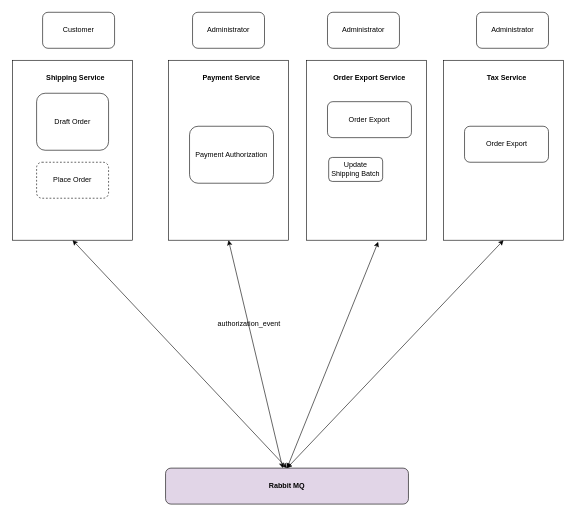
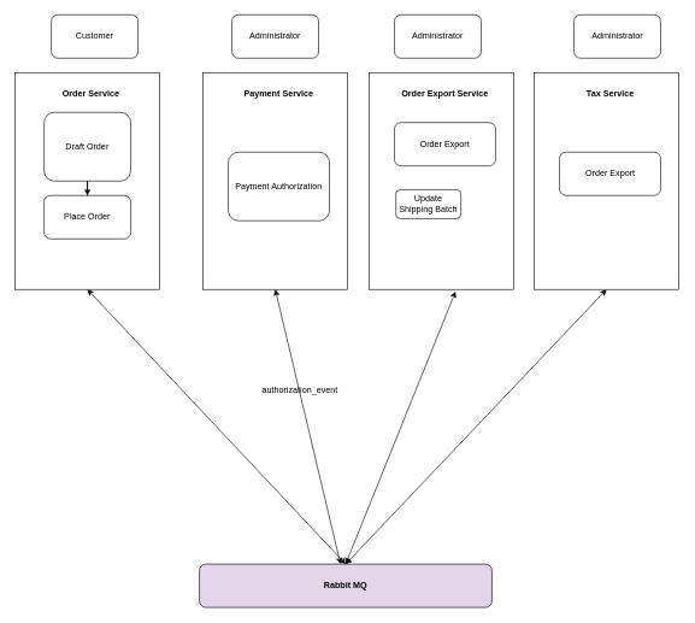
- <mxCell id="7" value="Shipping Service&lt;br&gt;" style="text;html=1;strokeColor=none;fillColor=none;align=center;verticalAlign=middle;whiteSpace=wrap;rounded=0;fontStyle=1" parent="2" vertex="1"><mxGeometry x="40" y="20" width="130" height="20" as="geometry" /></mxCell>
+ <mxCell id="7" value="Order Service&lt;br&gt;" style="text;html=1;strokeColor=none;fillColor=none;align=center;verticalAlign=middle;whiteSpace=wrap;rounded=0;fontStyle=1" parent="2" vertex="1"><mxGeometry x="40" y="20" width="130" height="20" as="geometry" /></mxCell>
+ <mxCell id="6" value="" style="edgeStyle=orthogonalEdgeStyle;rounded=0;orthogonalLoop=1;jettySize=auto;html=1;" parent="2" source="4" target="5" edge="1"><mxGeometry relative="1" as="geometry" /></mxCell>
- <mxCell id="5" value="Place Order" style="rounded=1;whiteSpace=wrap;html=1;dashed=1;" parent="2" vertex="1"><mxGeometry x="40" y="170" width="120" height="60" as="geometry" /></mxCell>
+ <mxCell id="5" value="Place Order" style="rounded=1;whiteSpace=wrap;html=1;" parent="2" vertex="1"><mxGeometry x="40" y="170" width="120" height="60" as="geometry" /></mxCell>
